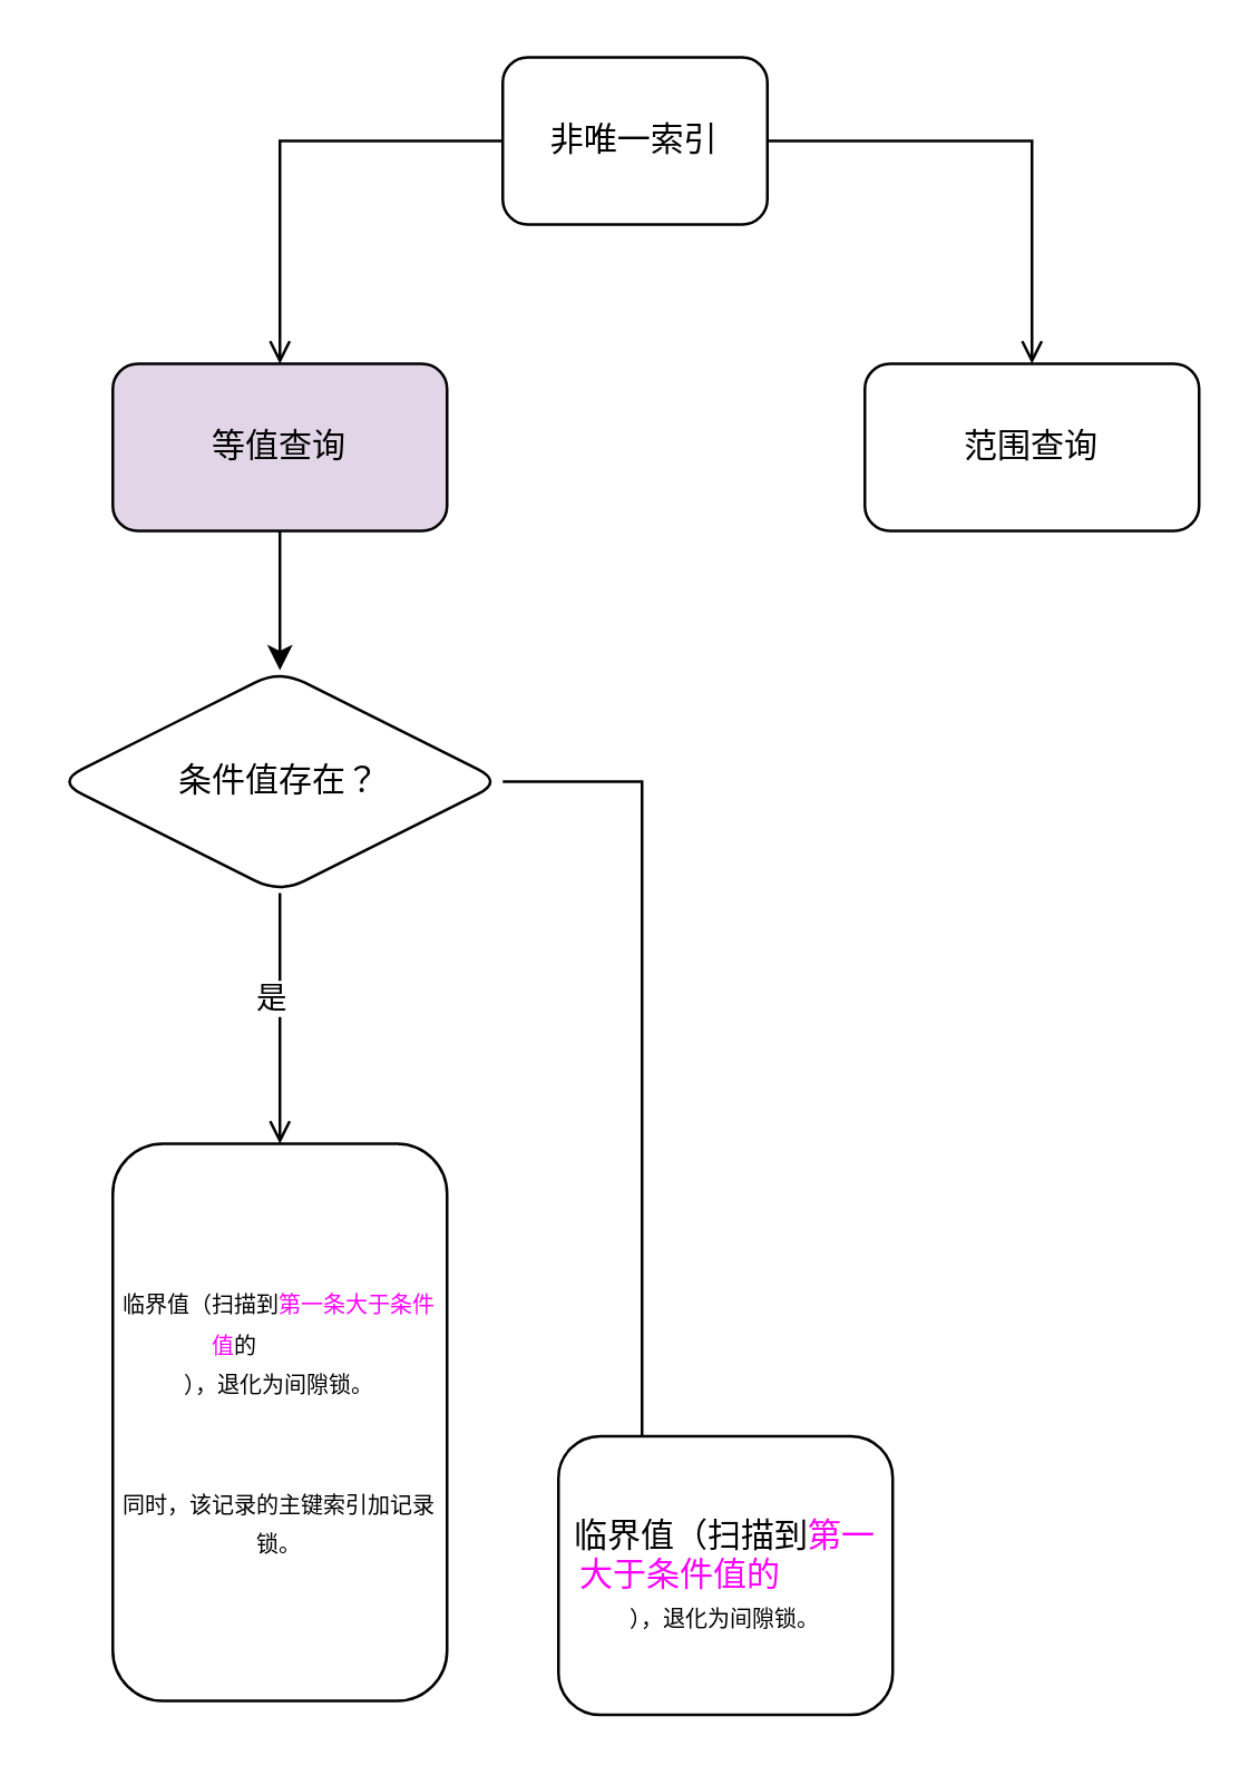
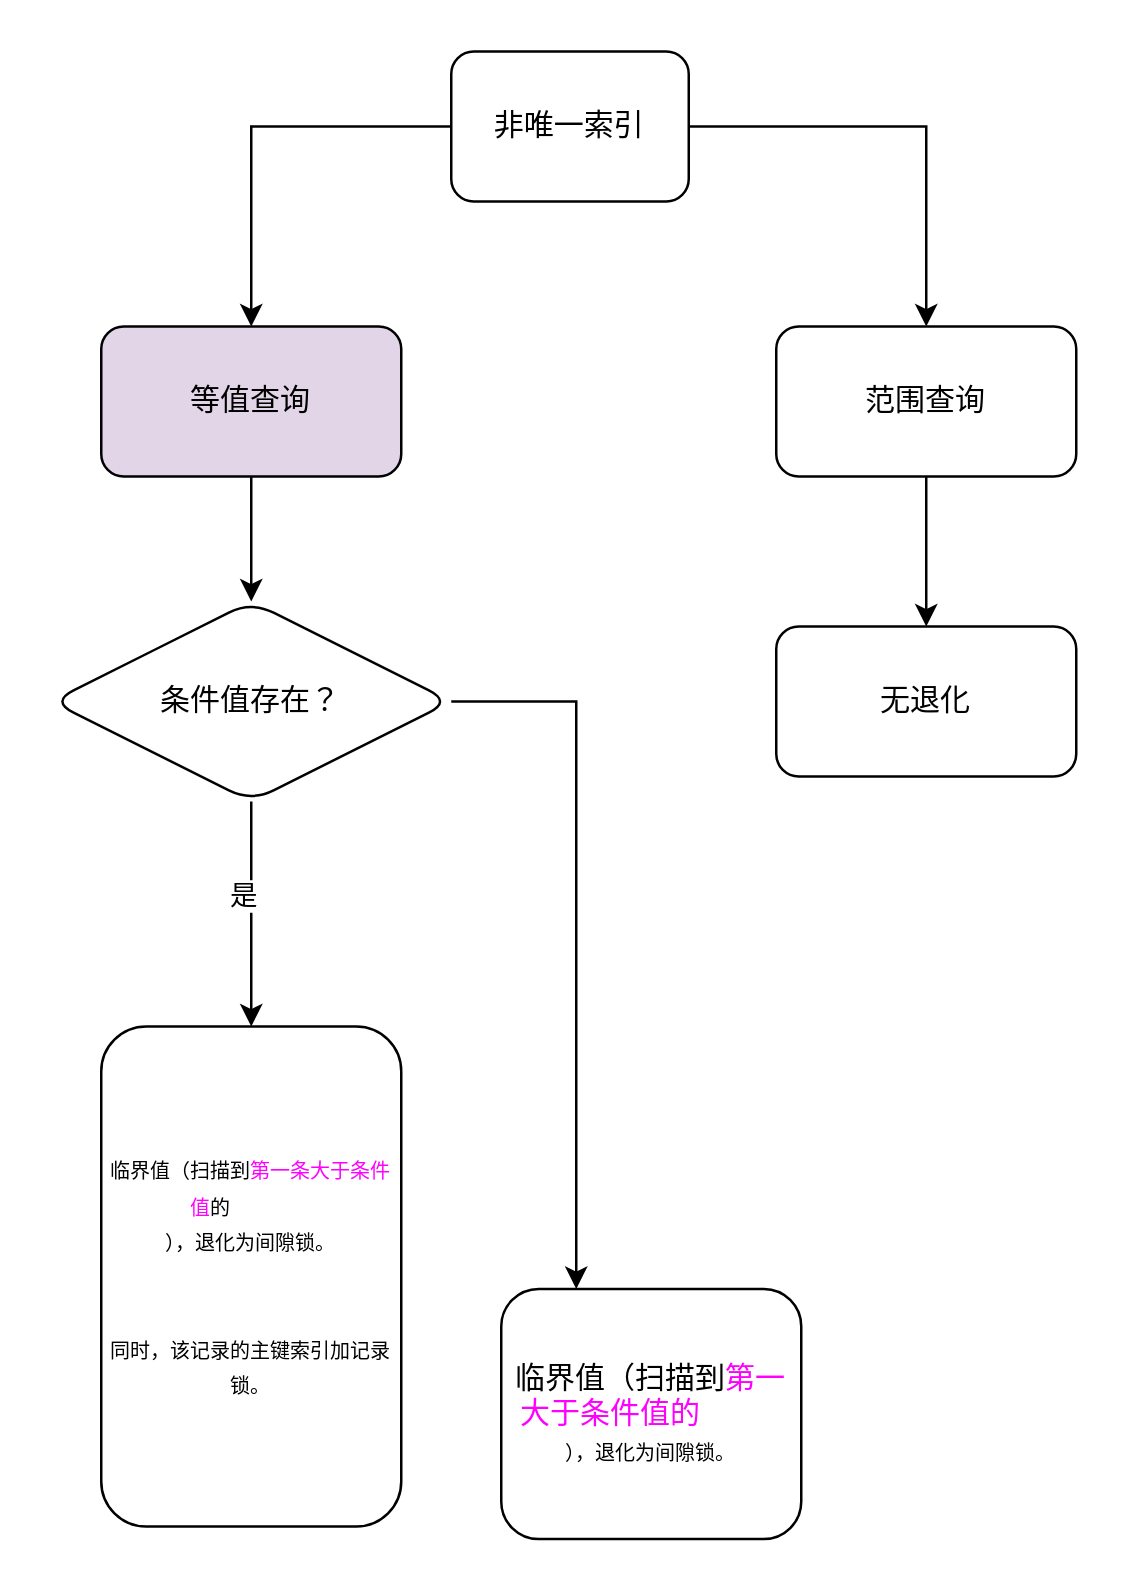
- <mxCell id="2" value="" style="edgeStyle=orthogonalEdgeStyle;rounded=0;orthogonalLoop=1;jettySize=auto;html=1;endArrow=open;" edge="1" parent="1" source="4" target="6"><mxGeometry relative="1" as="geometry" /></mxCell>
+ <mxCell id="2" value="" style="edgeStyle=orthogonalEdgeStyle;rounded=0;orthogonalLoop=1;jettySize=auto;html=1;" edge="1" parent="1" source="4" target="6"><mxGeometry relative="1" as="geometry" /></mxCell>
- <mxCell id="3" value="" style="edgeStyle=orthogonalEdgeStyle;rounded=0;orthogonalLoop=1;jettySize=auto;html=1;endArrow=open;" edge="1" parent="1" source="4" target="8"><mxGeometry relative="1" as="geometry" /></mxCell>
+ <mxCell id="3" value="" style="edgeStyle=orthogonalEdgeStyle;rounded=0;orthogonalLoop=1;jettySize=auto;html=1;" edge="1" parent="1" source="4" target="8"><mxGeometry relative="1" as="geometry" /></mxCell>
+ <mxCell id="7" value="" style="edgeStyle=orthogonalEdgeStyle;rounded=0;orthogonalLoop=1;jettySize=auto;html=1;" edge="1" parent="1" source="8" target="15"><mxGeometry relative="1" as="geometry" /></mxCell>
+ <mxCell id="15" value="无退化" style="whiteSpace=wrap;html=1;rounded=1;" vertex="1" parent="1"><mxGeometry x="310" y="250" width="120" height="60" as="geometry" /></mxCell>
- <mxCell id="9" value="" style="edgeStyle=orthogonalEdgeStyle;rounded=0;orthogonalLoop=1;jettySize=auto;html=1;endArrow=open;" edge="1" parent="1" source="12" target="13"><mxGeometry relative="1" as="geometry" /></mxCell>
+ <mxCell id="9" value="" style="edgeStyle=orthogonalEdgeStyle;rounded=0;orthogonalLoop=1;jettySize=auto;html=1;" edge="1" parent="1" source="12" target="13"><mxGeometry relative="1" as="geometry" /></mxCell>
- <mxCell id="11" value="" style="edgeStyle=orthogonalEdgeStyle;rounded=0;orthogonalLoop=1;jettySize=auto;html=1;exitX=1;exitY=0.5;exitDx=0;exitDy=0;endArrow=none;" edge="1" parent="1" source="12" target="14"><mxGeometry relative="1" as="geometry"><mxPoint x="190" y="350" as="sourcePoint" /><Array as="points"><mxPoint x="230" y="280" /></Array></mxGeometry></mxCell>
+ <mxCell id="11" value="" style="edgeStyle=orthogonalEdgeStyle;rounded=0;orthogonalLoop=1;jettySize=auto;html=1;exitX=1;exitY=0.5;exitDx=0;exitDy=0;" edge="1" parent="1" source="12" target="14"><mxGeometry relative="1" as="geometry"><mxPoint x="190" y="350" as="sourcePoint" /><Array as="points"><mxPoint x="230" y="280" /></Array></mxGeometry></mxCell>
